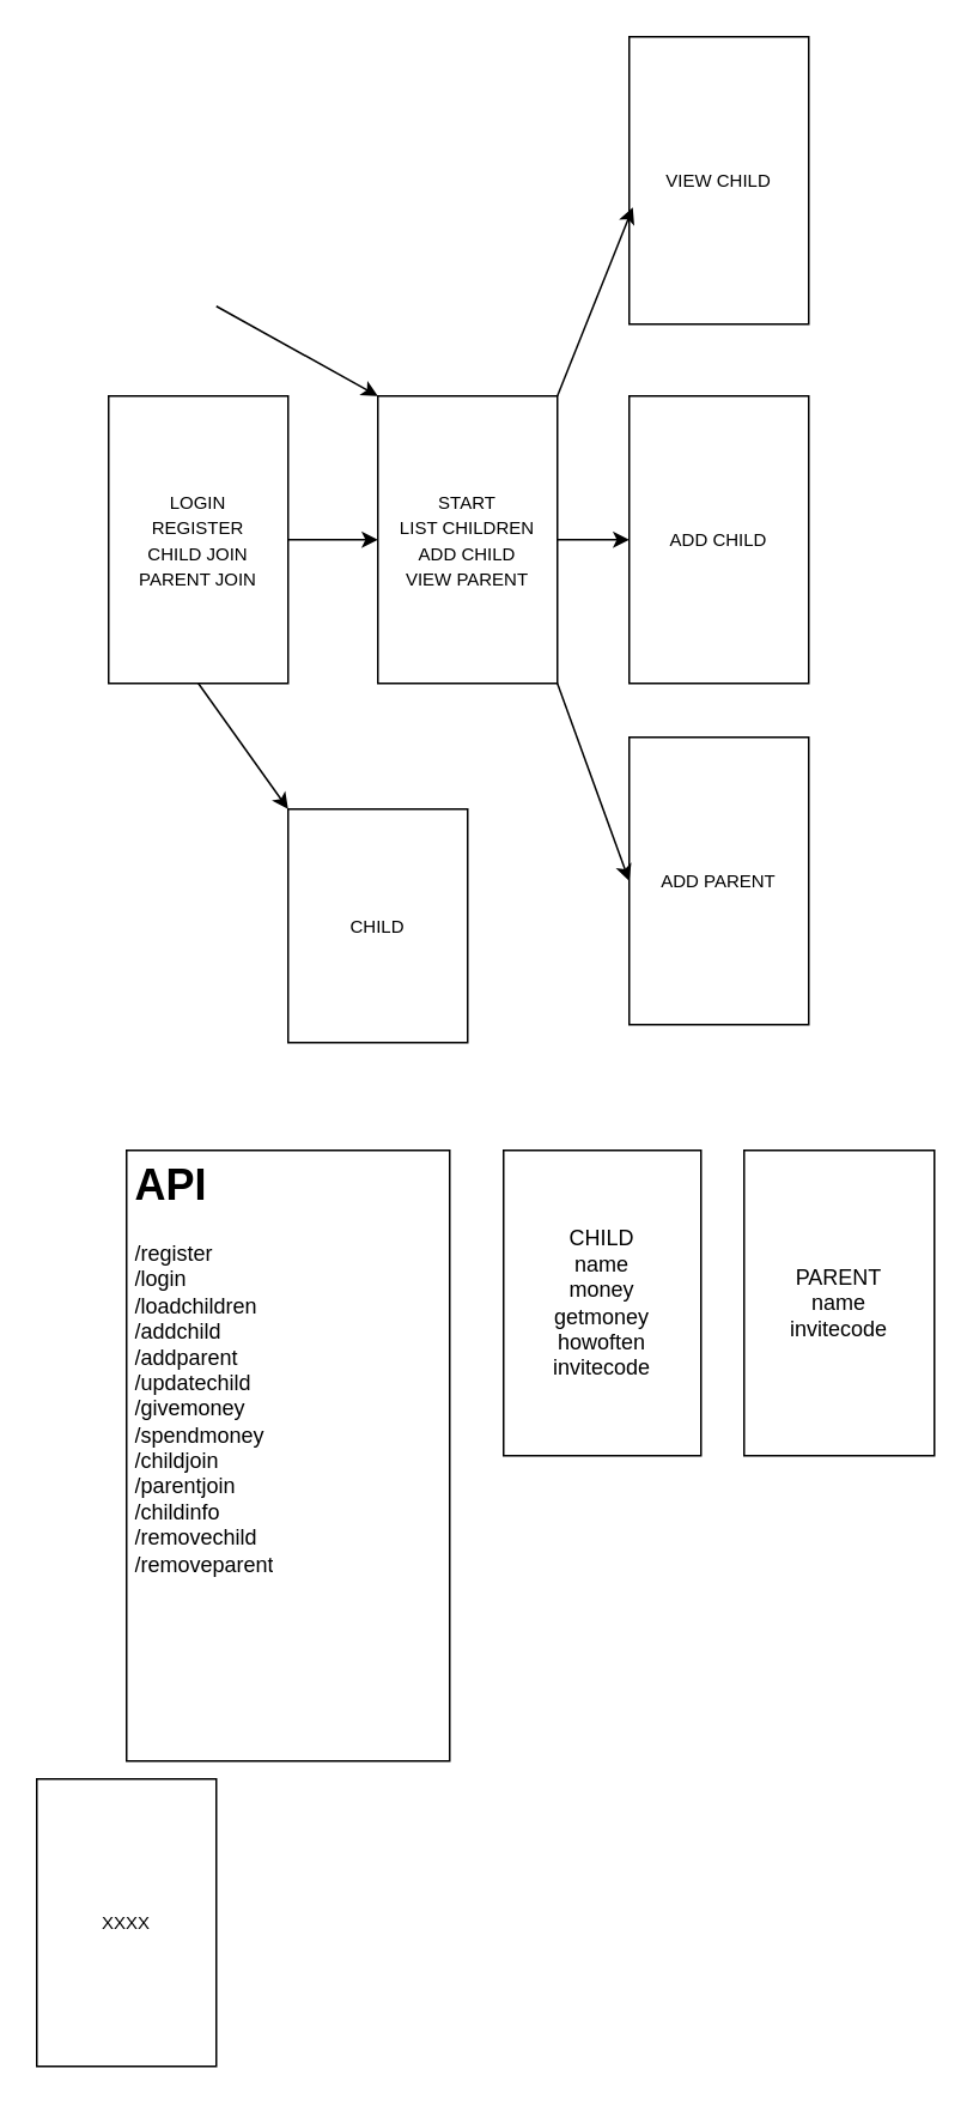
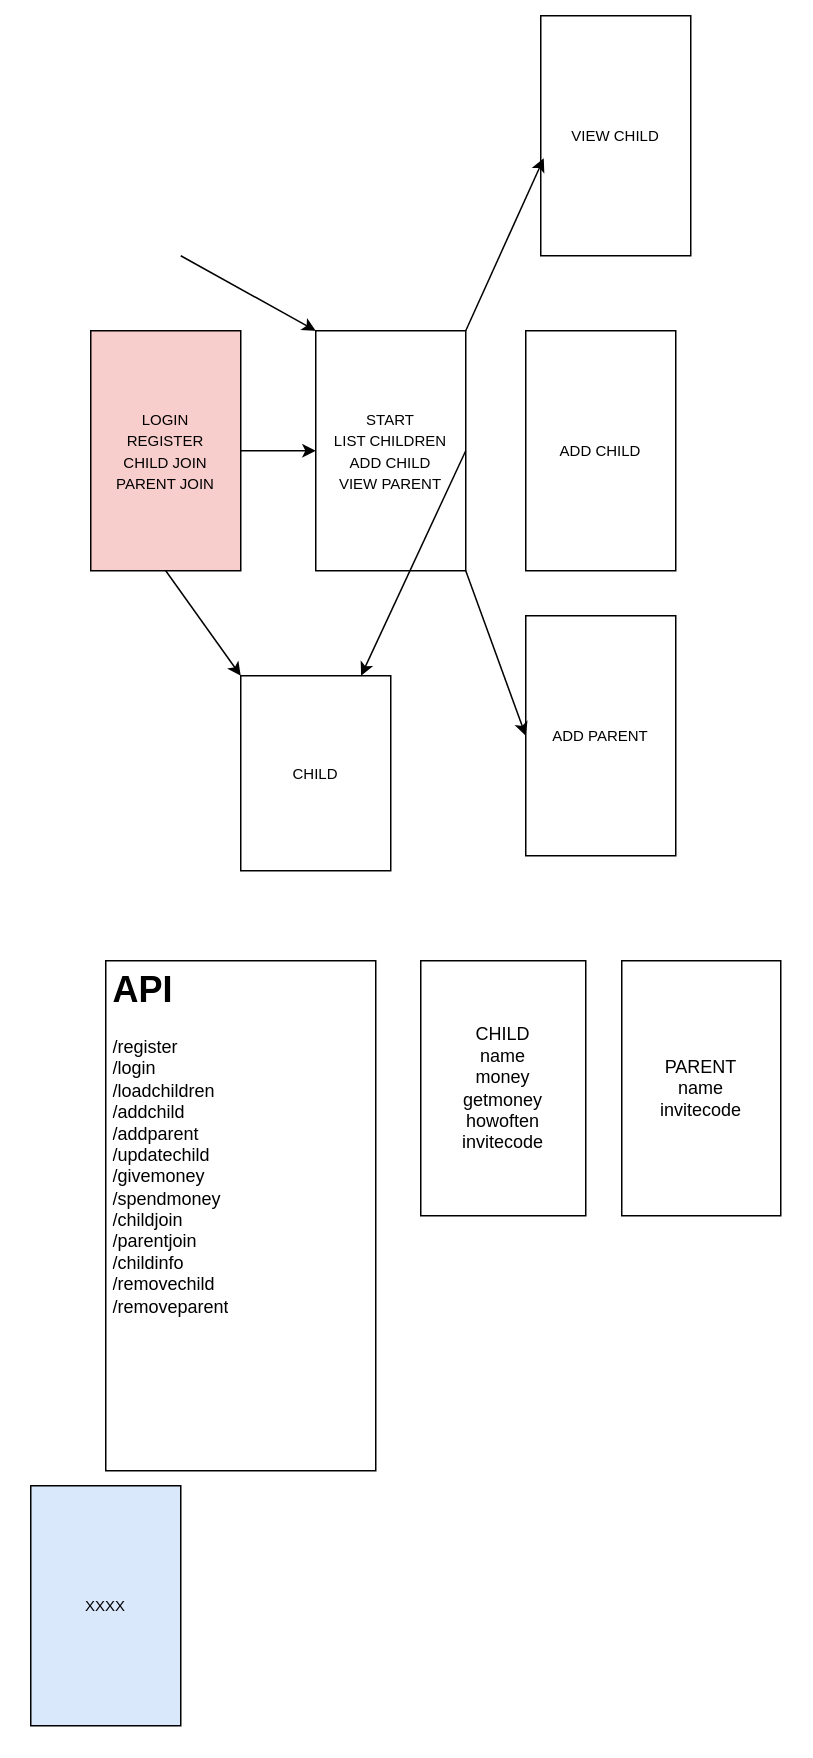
- <mxCell id="7" value="&lt;span style=&quot;font-size: 10px;&quot;&gt;VIEW CHILD&lt;/span&gt;" style="rounded=0;whiteSpace=wrap;html=1;" vertex="1" parent="1"><mxGeometry x="350" y="20" width="100" height="160" as="geometry" /></mxCell>
+ <mxCell id="7" value="&lt;span style=&quot;font-size: 10px;&quot;&gt;VIEW CHILD&lt;/span&gt;" style="rounded=0;whiteSpace=wrap;html=1;" vertex="1" parent="1"><mxGeometry x="360" y="10" width="100" height="160" as="geometry" /></mxCell>
- <mxCell id="2" value="&lt;font style=&quot;font-size: 10px;&quot;&gt;LOGIN&lt;br&gt;REGISTER&lt;br&gt;CHILD JOIN&lt;br&gt;PARENT JOIN&lt;br&gt;&lt;/font&gt;" style="rounded=0;whiteSpace=wrap;html=1;" vertex="1" parent="1"><mxGeometry x="60" y="220" width="100" height="160" as="geometry" /></mxCell>
+ <mxCell id="2" value="&lt;font style=&quot;font-size: 10px;&quot;&gt;LOGIN&lt;br&gt;REGISTER&lt;br&gt;CHILD JOIN&lt;br&gt;PARENT JOIN&lt;br&gt;&lt;/font&gt;" style="rounded=0;whiteSpace=wrap;html=1;fillColor=#f8cecc;" vertex="1" parent="1"><mxGeometry x="60" y="220" width="100" height="160" as="geometry" /></mxCell>
- <mxCell id="11" value="" style="endArrow=classic;html=1;rounded=0;exitX=1;exitY=0.5;exitDx=0;exitDy=0;entryX=0;entryY=0.5;entryDx=0;entryDy=0;" edge="1" parent="1" source="3" target="5"><mxGeometry width="50" height="50" relative="1" as="geometry"><mxPoint x="170" y="310" as="sourcePoint" /><mxPoint x="220" y="310" as="targetPoint" /></mxGeometry></mxCell>
+ <mxCell id="11" value="" style="endArrow=classic;html=1;rounded=0;exitX=1;exitY=0.5;exitDx=0;exitDy=0;" edge="1" parent="1" source="3" target="13"><mxGeometry width="50" height="50" relative="1" as="geometry"><mxPoint x="170" y="310" as="sourcePoint" /><mxPoint x="220" y="310" as="targetPoint" /></mxGeometry></mxCell>
- <mxCell id="4" value="&lt;span style=&quot;font-size: 10px;&quot;&gt;XXXX&lt;/span&gt;" style="rounded=0;whiteSpace=wrap;html=1;" vertex="1" parent="1"><mxGeometry x="20" y="990" width="100" height="160" as="geometry" /></mxCell>
+ <mxCell id="4" value="&lt;span style=&quot;font-size: 10px;&quot;&gt;XXXX&lt;/span&gt;" style="rounded=0;whiteSpace=wrap;html=1;fillColor=#dae8fc;" vertex="1" parent="1"><mxGeometry x="20" y="990" width="100" height="160" as="geometry" /></mxCell>
